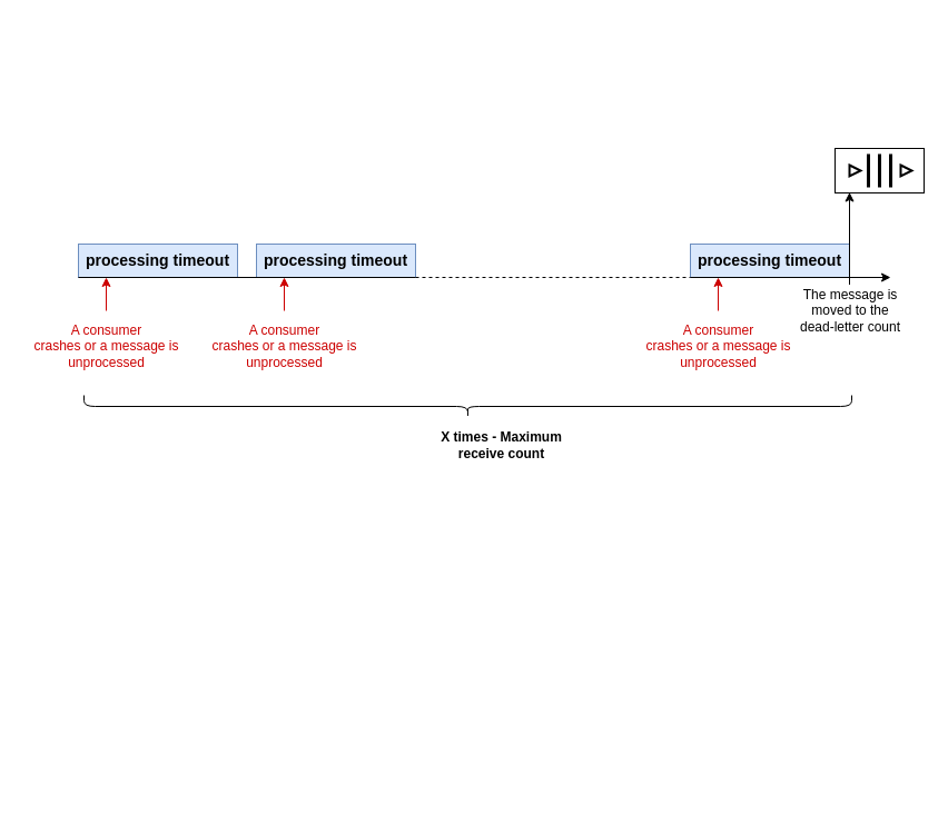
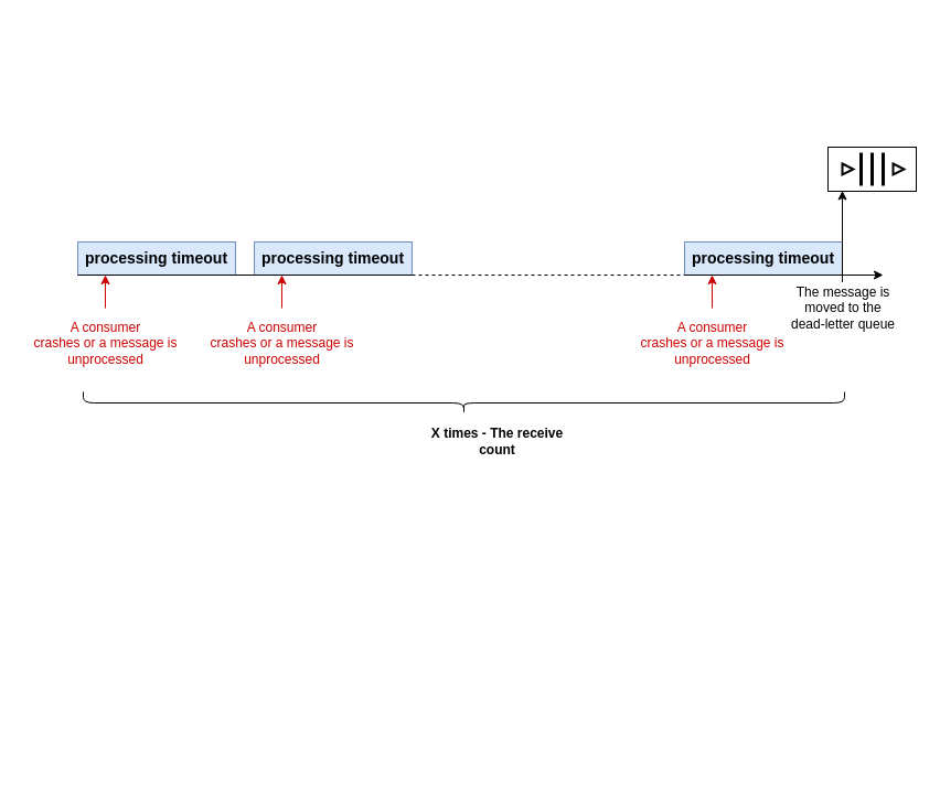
- <mxCell id="17" value="The message is moved to the&lt;br&gt;dead-letter count" style="text;html=1;strokeColor=none;fillColor=none;align=center;verticalAlign=middle;whiteSpace=wrap;rounded=0;" vertex="1" parent="1"><mxGeometry x="709" y="269" width="110" height="20" as="geometry" /></mxCell>
+ <mxCell id="17" value="The message is moved to the&lt;br&gt;dead-letter queue" style="text;html=1;strokeColor=none;fillColor=none;align=center;verticalAlign=middle;whiteSpace=wrap;rounded=0;" vertex="1" parent="1"><mxGeometry x="709" y="269" width="110" height="20" as="geometry" /></mxCell>
- <mxCell id="12" value="&lt;b&gt;X times - Maximum receive count&lt;/b&gt;" style="text;html=1;strokeColor=none;fillColor=none;align=center;verticalAlign=middle;whiteSpace=wrap;rounded=0;" vertex="1" parent="1"><mxGeometry x="378.75" y="390" width="142.5" height="20" as="geometry" /></mxCell>
+ <mxCell id="12" value="&lt;b&gt;X times - The receive count&lt;/b&gt;" style="text;html=1;strokeColor=none;fillColor=none;align=center;verticalAlign=middle;whiteSpace=wrap;rounded=0;" vertex="1" parent="1"><mxGeometry x="378.75" y="390" width="142.5" height="20" as="geometry" /></mxCell>
